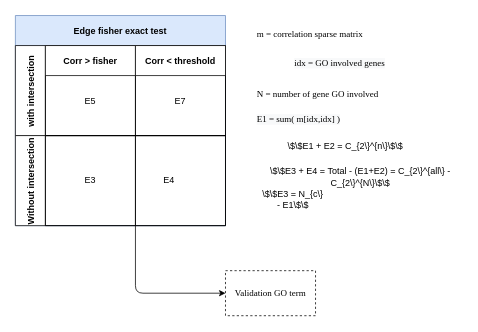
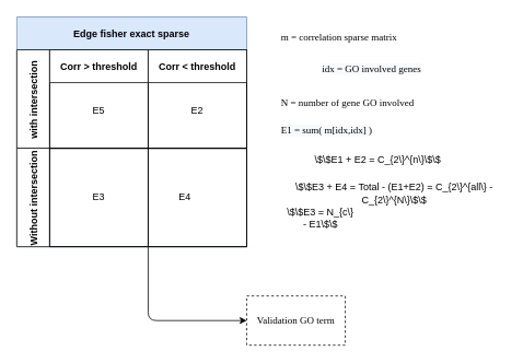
- <mxCell id="2" value="Edge fisher exact test" style="shape=table;childLayout=tableLayout;rowLines=0;columnLines=0;startSize=40;collapsible=0;recursiveResize=0;expand=0;pointerEvents=0;fontStyle=1;align=center;fillColor=#dae8fc;strokeColor=#6c8ebf;" parent="1" vertex="1"><mxGeometry x="20" y="20" width="280" height="280" as="geometry" /></mxCell>
+ <mxCell id="2" value="Edge fisher exact sparse" style="shape=table;childLayout=tableLayout;rowLines=0;columnLines=0;startSize=40;collapsible=0;recursiveResize=0;expand=0;pointerEvents=0;fontStyle=1;align=center;fillColor=#dae8fc;strokeColor=#6c8ebf;" parent="1" vertex="1"><mxGeometry x="20" y="20" width="280" height="280" as="geometry" /></mxCell>
- <mxCell id="4" value="Corr &gt; fisher" style="swimlane;connectable=0;startSize=40;collapsible=0;recursiveResize=0;expand=0;pointerEvents=0;" parent="3" vertex="1"><mxGeometry x="40" width="120" height="120" as="geometry"><mxRectangle width="120" height="120" as="alternateBounds" /></mxGeometry></mxCell>
+ <mxCell id="4" value="Corr &gt; threshold" style="swimlane;connectable=0;startSize=40;collapsible=0;recursiveResize=0;expand=0;pointerEvents=0;" parent="3" vertex="1"><mxGeometry x="40" width="120" height="120" as="geometry"><mxRectangle width="120" height="120" as="alternateBounds" /></mxGeometry></mxCell>
- <mxCell id="7" value="E7" style="text;html=1;strokeColor=none;fillColor=none;align=center;verticalAlign=middle;whiteSpace=wrap;rounded=0;" parent="6" vertex="1"><mxGeometry x="30" y="60" width="60" height="30" as="geometry" /></mxCell>
+ <mxCell id="7" value="E2" style="text;html=1;strokeColor=none;fillColor=none;align=center;verticalAlign=middle;whiteSpace=wrap;rounded=0;" parent="6" vertex="1"><mxGeometry x="30" y="60" width="60" height="30" as="geometry" /></mxCell>
